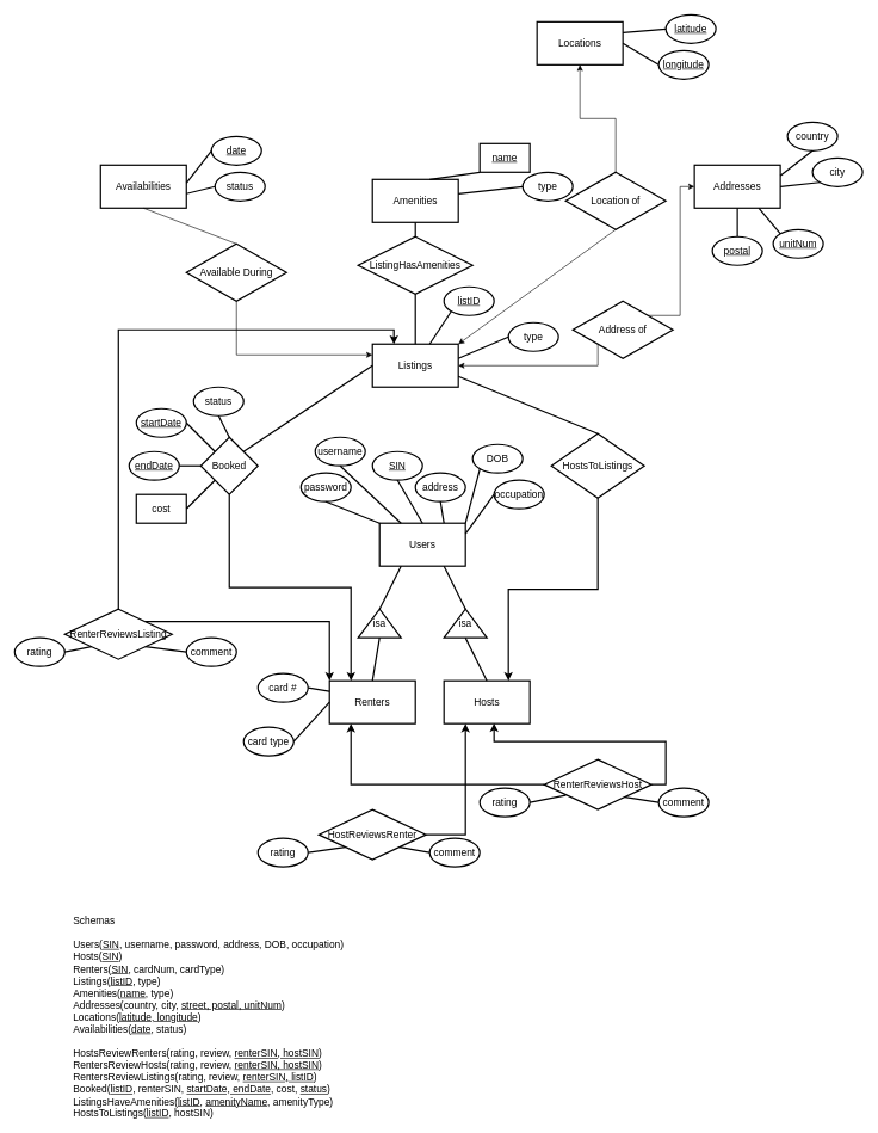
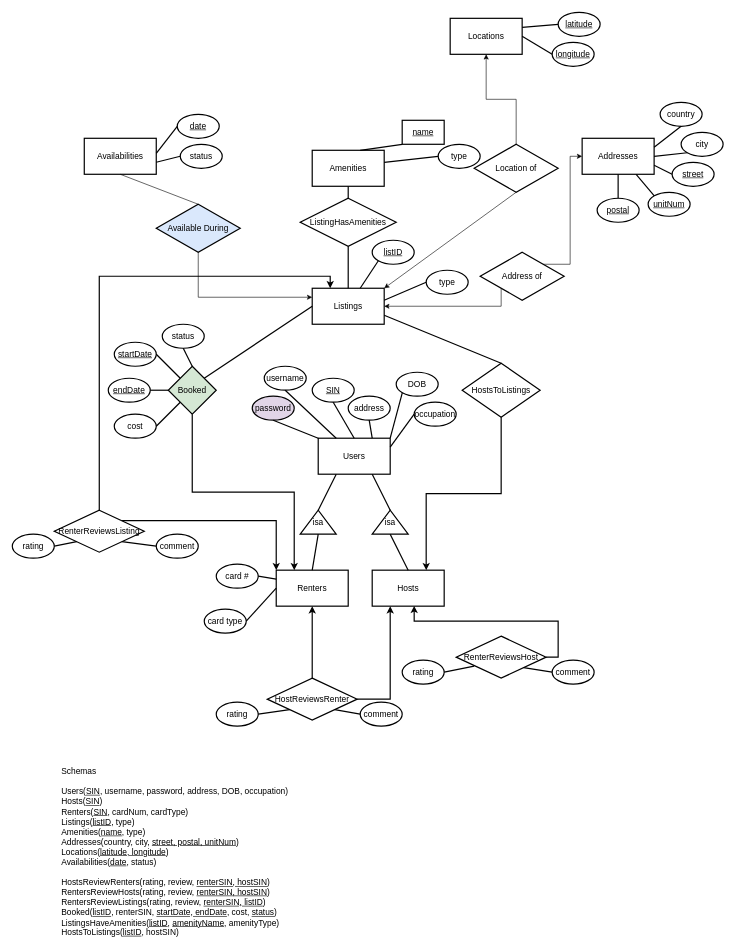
+ <mxCell id="85" value="" style="endArrow=none;html=1;rounded=0;fontSize=14;strokeWidth=2;entryX=0;entryY=0.5;entryDx=0;entryDy=0;exitX=1;exitY=0.75;exitDx=0;exitDy=0;" parent="1" source="4" target="79" edge="1"><mxGeometry width="50" height="50" relative="1" as="geometry"><mxPoint x="1050" y="310" as="sourcePoint" /><mxPoint x="1050" y="350" as="targetPoint" /></mxGeometry></mxCell>
+ <mxCell id="79" value="&lt;u&gt;street&lt;/u&gt;" style="ellipse;whiteSpace=wrap;html=1;strokeWidth=2;fontSize=14;" parent="1" vertex="1"><mxGeometry x="1120" y="270" width="70" height="40" as="geometry" /></mxCell>
- <mxCell id="98" value="Available During" style="rhombus;whiteSpace=wrap;html=1;fontSize=14;strokeWidth=2;" parent="1" vertex="1"><mxGeometry x="260" y="340" width="140" height="80" as="geometry" /></mxCell>
+ <mxCell id="98" value="Available During" style="rhombus;whiteSpace=wrap;html=1;fontSize=14;strokeWidth=2;fillColor=#dae8fc;" parent="1" vertex="1"><mxGeometry x="260" y="340" width="140" height="80" as="geometry" /></mxCell>
- <mxCell id="47" value="Booked" style="rhombus;whiteSpace=wrap;html=1;fontSize=14;strokeWidth=2;" parent="1" vertex="1"><mxGeometry x="280" y="610" width="80" height="80" as="geometry" /></mxCell>
+ <mxCell id="47" value="Booked" style="rhombus;whiteSpace=wrap;html=1;fontSize=14;strokeWidth=2;fillColor=#d5e8d4;" parent="1" vertex="1"><mxGeometry x="280" y="610" width="80" height="80" as="geometry" /></mxCell>
- <mxCell id="16" value="password" style="ellipse;whiteSpace=wrap;html=1;strokeWidth=2;fontSize=14;" parent="1" vertex="1"><mxGeometry x="420" y="660" width="70" height="40" as="geometry" /></mxCell>
+ <mxCell id="16" value="password" style="ellipse;whiteSpace=wrap;html=1;strokeWidth=2;fontSize=14;fillColor=#e1d5e7;" parent="1" vertex="1"><mxGeometry x="420" y="660" width="70" height="40" as="geometry" /></mxCell>
- <mxCell id="51" value="cost" style="whiteSpace=wrap;html=1;strokeWidth=2;fontSize=14;rounded=0;" parent="1" vertex="1"><mxGeometry x="190" y="690" width="70" height="40" as="geometry" /></mxCell>
+ <mxCell id="51" value="cost" style="ellipse;whiteSpace=wrap;html=1;strokeWidth=2;fontSize=14;" parent="1" vertex="1"><mxGeometry x="190" y="690" width="70" height="40" as="geometry" /></mxCell>
+ <mxCell id="40" style="edgeStyle=orthogonalEdgeStyle;rounded=0;orthogonalLoop=1;jettySize=auto;html=1;exitX=0.5;exitY=0;exitDx=0;exitDy=0;entryX=0.5;entryY=1;entryDx=0;entryDy=0;fontSize=14;strokeWidth=2;" parent="1" source="41" target="8" edge="1"><mxGeometry relative="1" as="geometry" /></mxCell>
- <mxCell id="33" style="edgeStyle=orthogonalEdgeStyle;rounded=0;orthogonalLoop=1;jettySize=auto;html=1;exitX=0;exitY=0.5;exitDx=0;exitDy=0;entryX=0.25;entryY=1;entryDx=0;entryDy=0;fontSize=14;strokeWidth=2;" parent="1" source="34" target="8" edge="1"><mxGeometry relative="1" as="geometry" /></mxCell>
